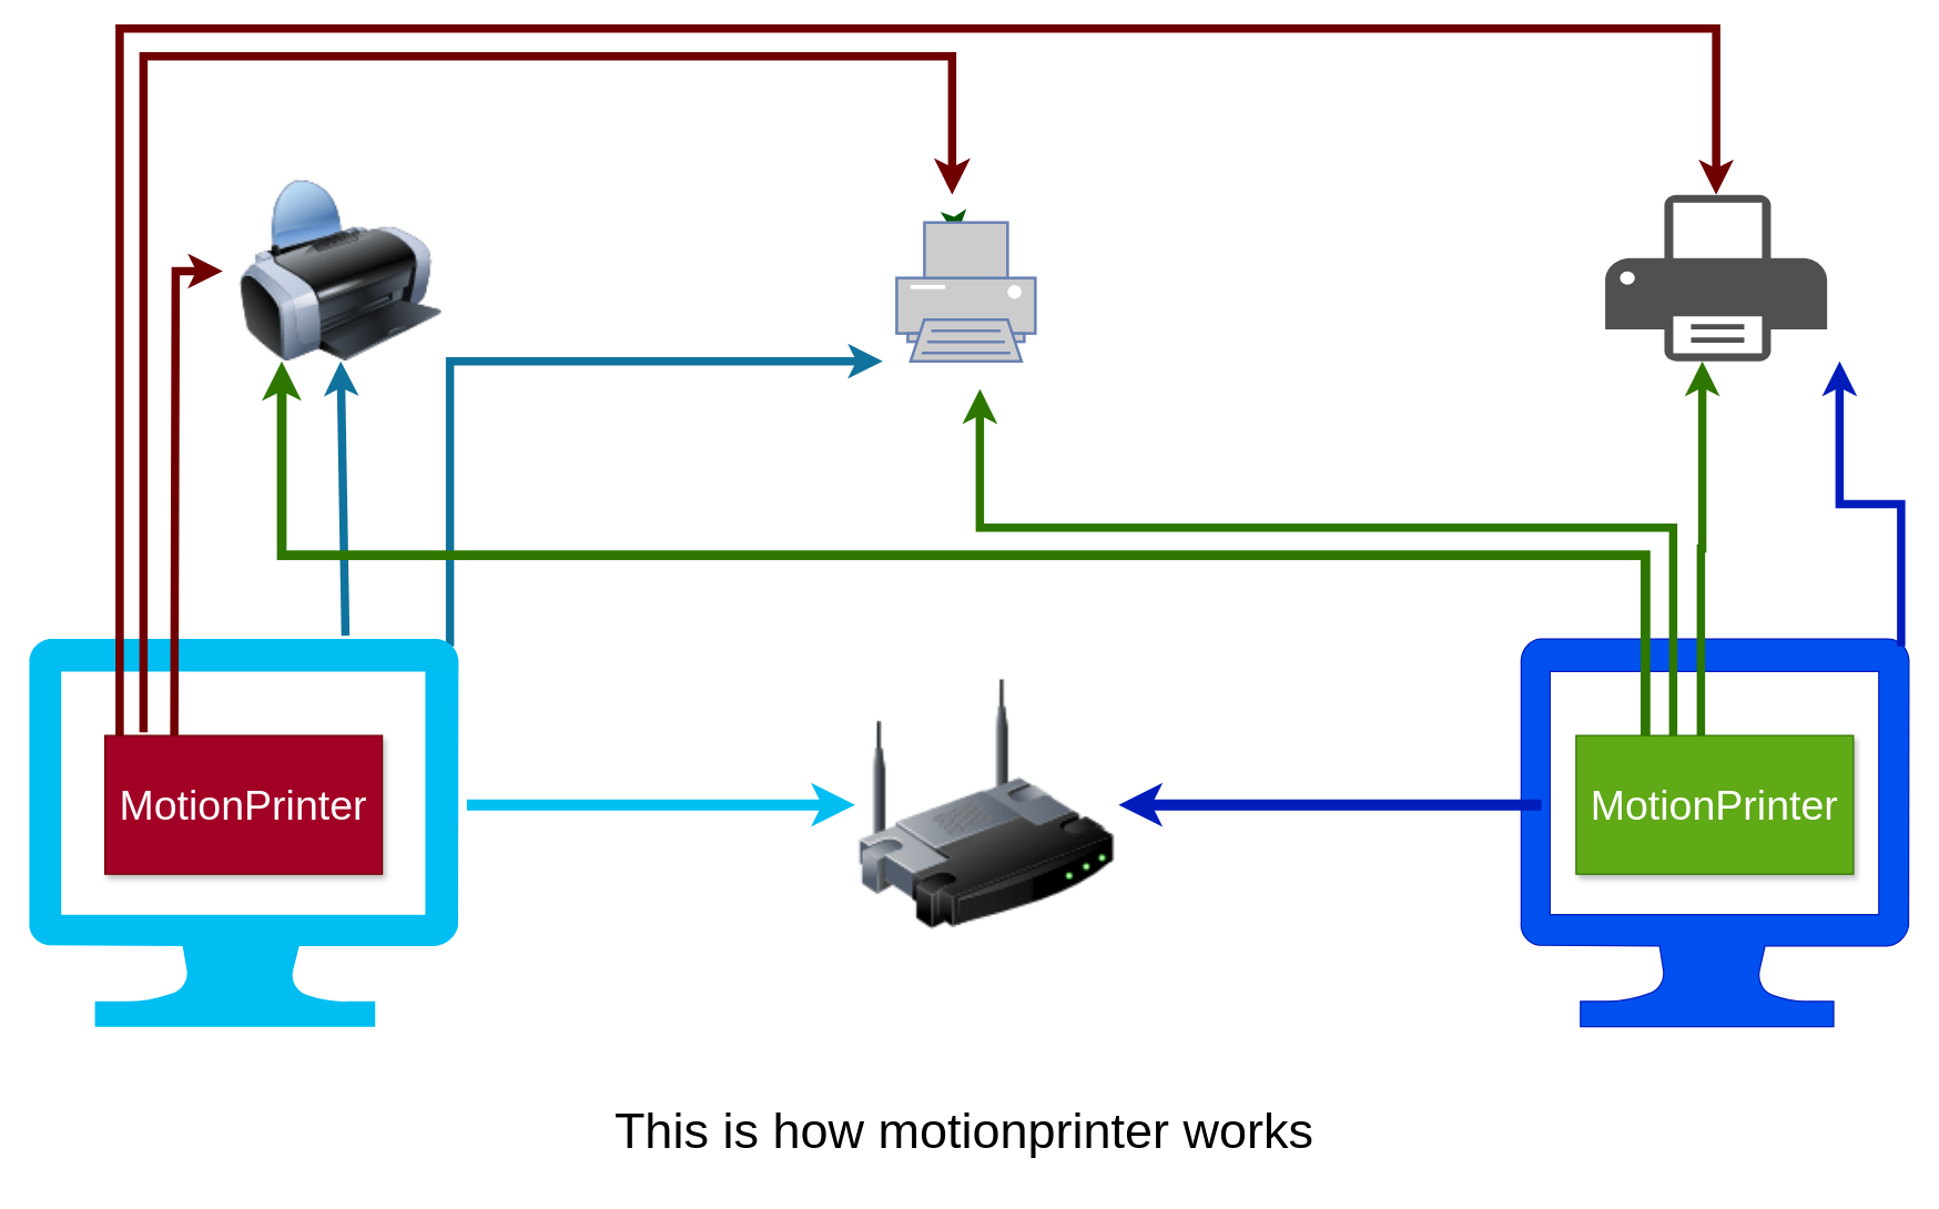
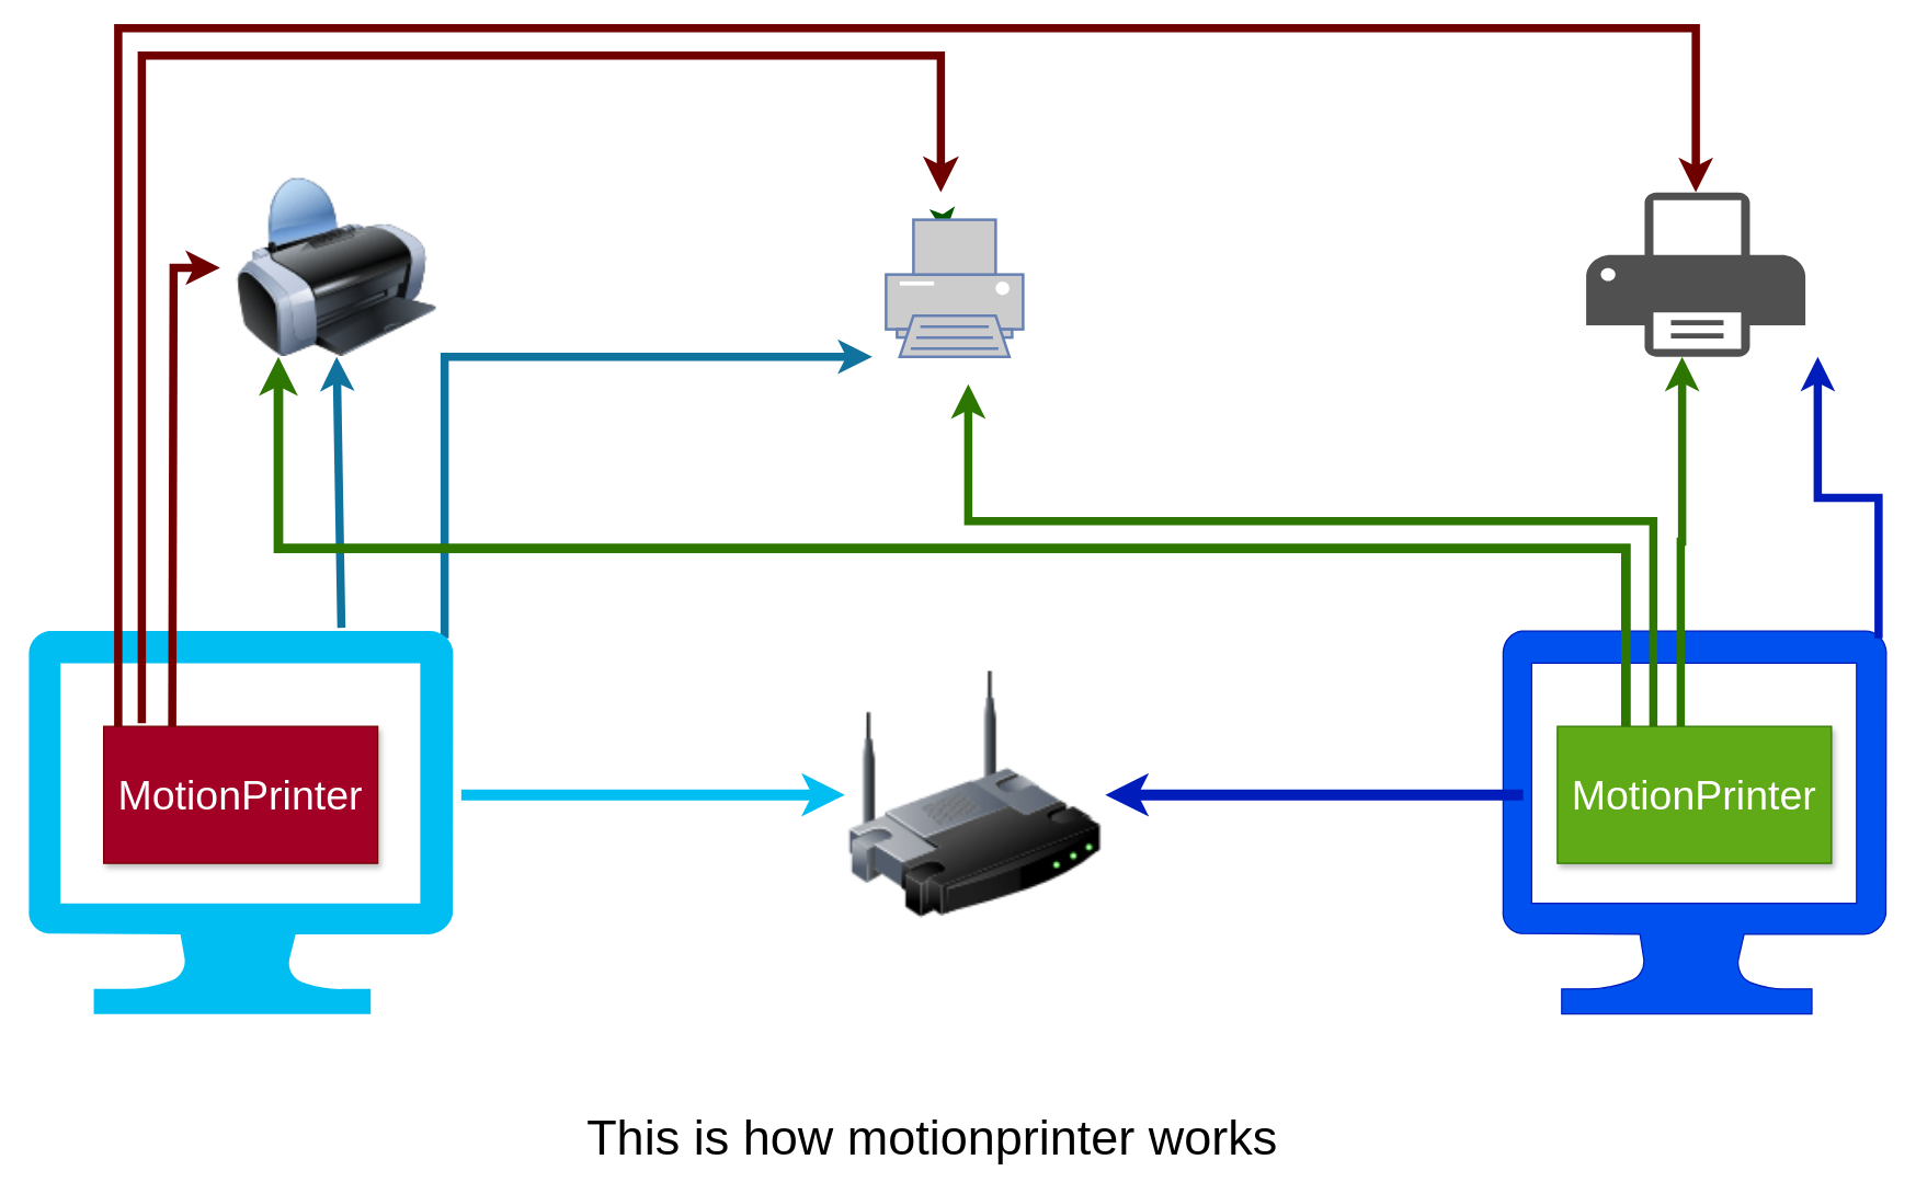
- <mxCell id="24" value="&lt;font style=&quot;font-size: 36px;&quot;&gt;This is how motionprinter works&lt;/font&gt;" style="text;strokeColor=none;align=center;fillColor=none;html=1;verticalAlign=middle;whiteSpace=wrap;rounded=0;" vertex="1" parent="1"><mxGeometry x="315" y="795" width="760" height="40" as="geometry" /></mxCell>
+ <mxCell id="24" value="&lt;font style=&quot;font-size: 36px;&quot;&gt;This is how motionprinter works&lt;/font&gt;" style="text;strokeColor=none;align=center;fillColor=none;html=1;verticalAlign=middle;whiteSpace=wrap;rounded=0;" vertex="1" parent="1"><mxGeometry x="300" y="810" width="760" height="40" as="geometry" /></mxCell>
